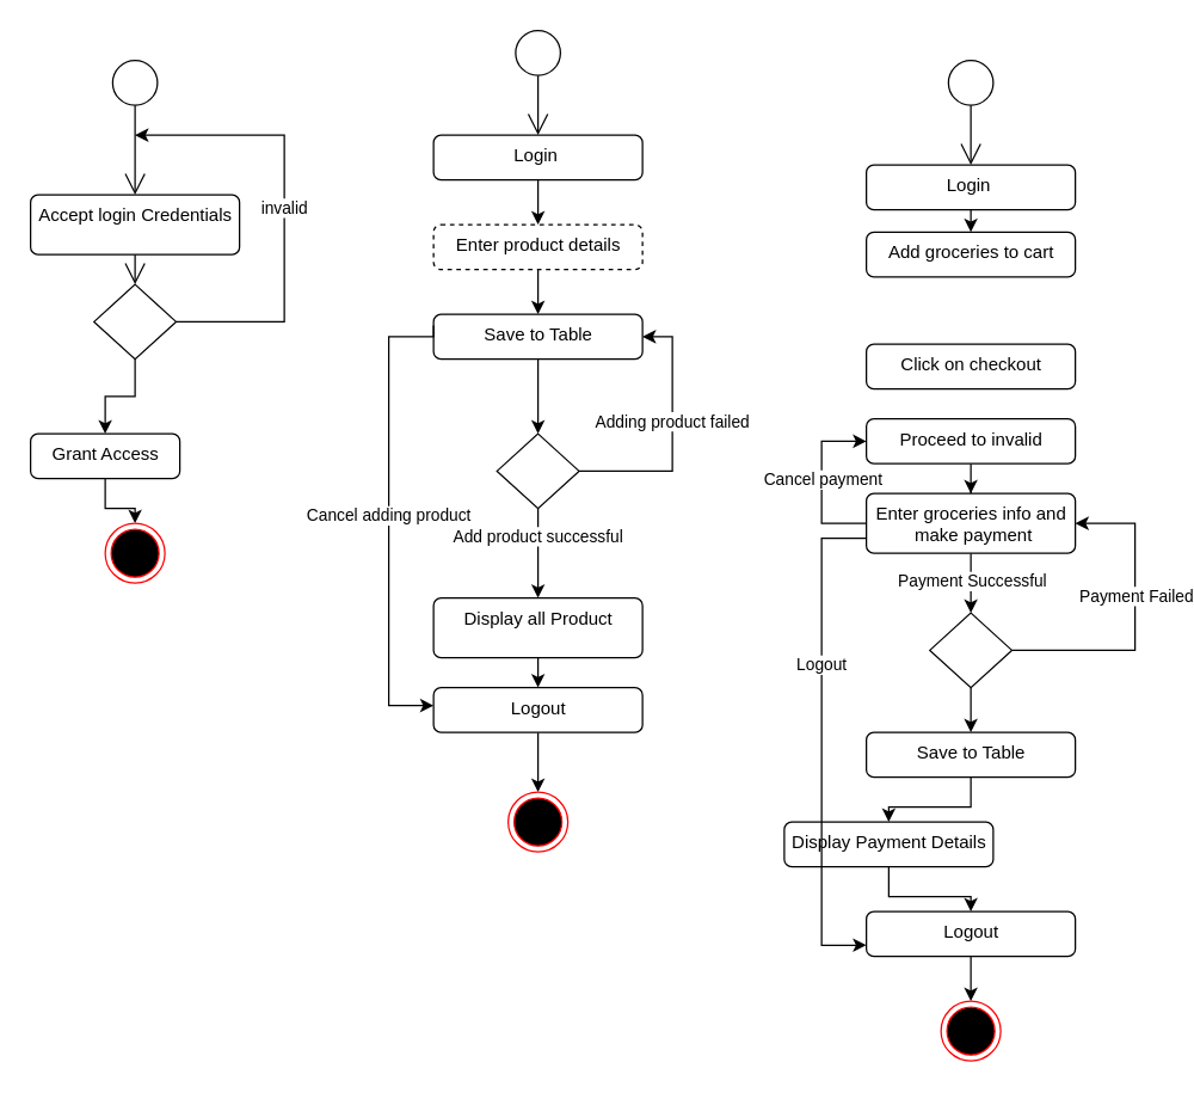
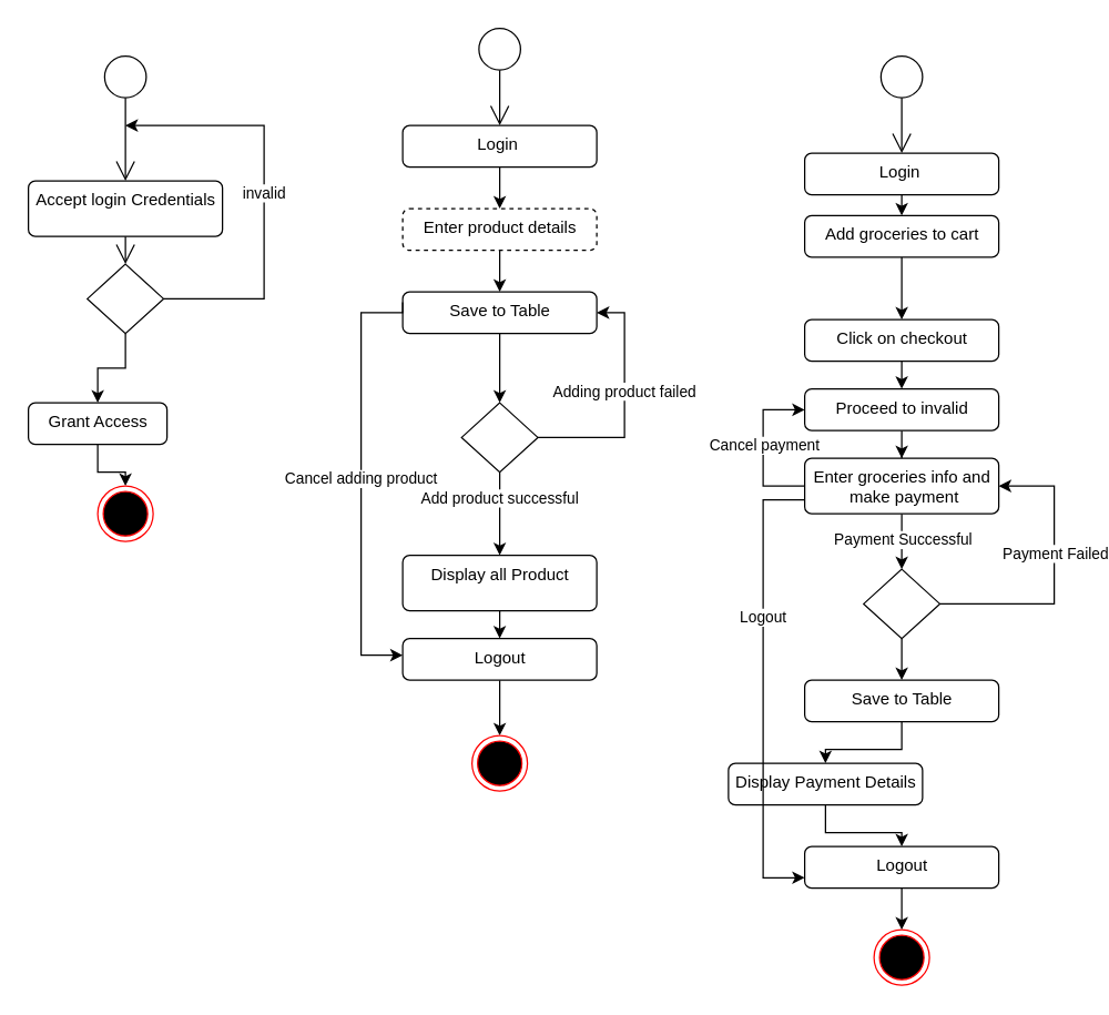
+ <mxCell id="31" style="edgeStyle=orthogonalEdgeStyle;rounded=0;orthogonalLoop=1;jettySize=auto;html=1;exitX=0.5;exitY=1;exitDx=0;exitDy=0;" parent="1" source="44" target="41" edge="1"><mxGeometry relative="1" as="geometry"><mxPoint x="650" y="190.01" as="sourcePoint" /></mxGeometry></mxCell>
+ <mxCell id="40" style="edgeStyle=orthogonalEdgeStyle;rounded=0;orthogonalLoop=1;jettySize=auto;html=1;exitX=0.5;exitY=1;exitDx=0;exitDy=0;entryX=0.5;entryY=0;entryDx=0;entryDy=0;" parent="1" source="41" target="48" edge="1"><mxGeometry relative="1" as="geometry" /></mxCell>
